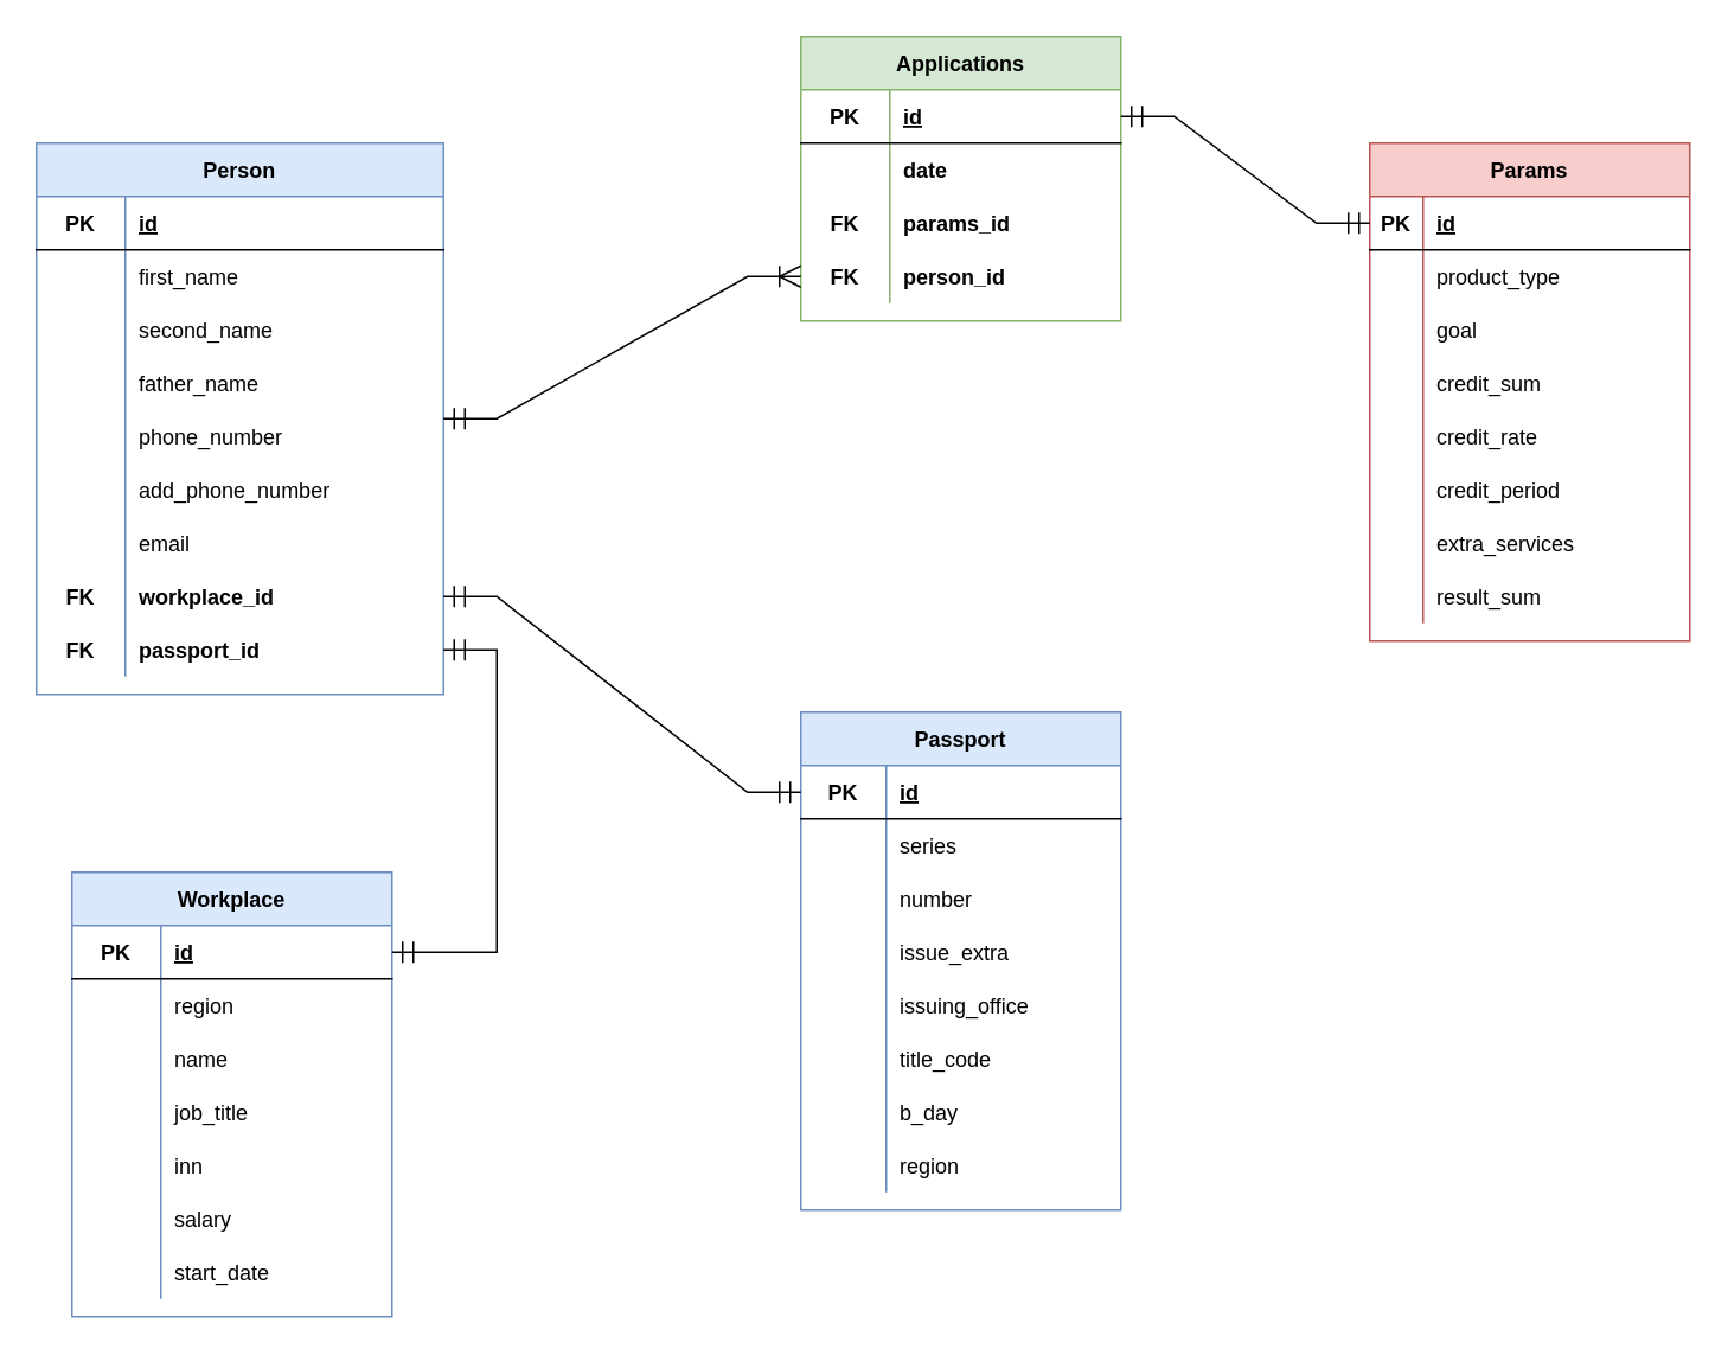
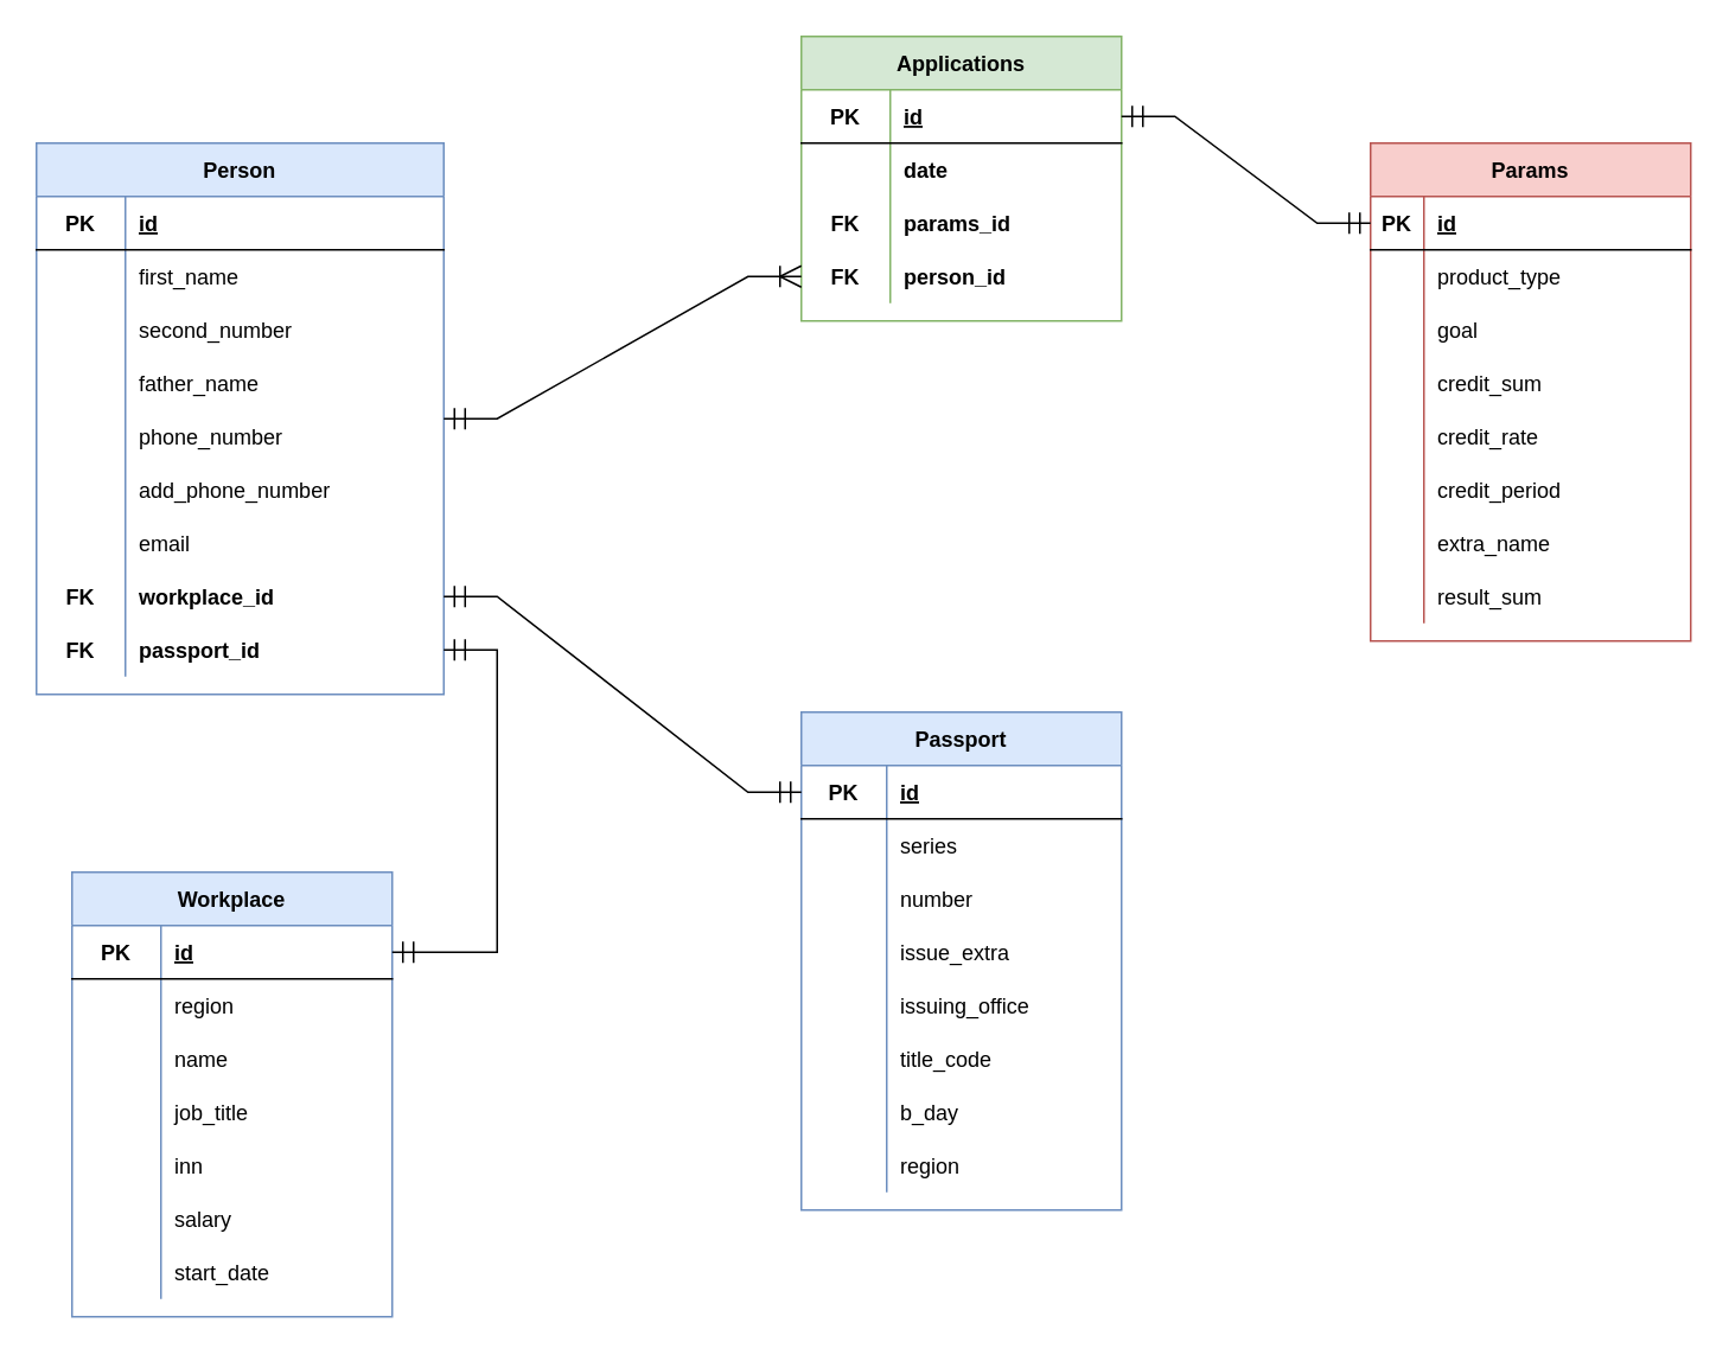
- <mxCell id="11" value="second_name" style="shape=partialRectangle;connectable=0;fillColor=none;top=0;left=0;bottom=0;right=0;align=left;spacingLeft=6;overflow=hidden;" parent="9" vertex="1"><mxGeometry x="50" width="179" height="30" as="geometry"><mxRectangle width="179" height="30" as="alternateBounds" /></mxGeometry></mxCell>
+ <mxCell id="11" value="second_number" style="shape=partialRectangle;connectable=0;fillColor=none;top=0;left=0;bottom=0;right=0;align=left;spacingLeft=6;overflow=hidden;" parent="9" vertex="1"><mxGeometry x="50" width="179" height="30" as="geometry"><mxRectangle width="179" height="30" as="alternateBounds" /></mxGeometry></mxCell>
- <mxCell id="114" value="extra_services" style="shape=partialRectangle;connectable=0;fillColor=none;top=0;left=0;bottom=0;right=0;align=left;spacingLeft=6;overflow=hidden;fontStyle=0" vertex="1" parent="112"><mxGeometry x="30" width="150" height="30" as="geometry"><mxRectangle width="150" height="30" as="alternateBounds" /></mxGeometry></mxCell>
+ <mxCell id="114" value="extra_name" style="shape=partialRectangle;connectable=0;fillColor=none;top=0;left=0;bottom=0;right=0;align=left;spacingLeft=6;overflow=hidden;fontStyle=0" vertex="1" parent="112"><mxGeometry x="30" width="150" height="30" as="geometry"><mxRectangle width="150" height="30" as="alternateBounds" /></mxGeometry></mxCell>
